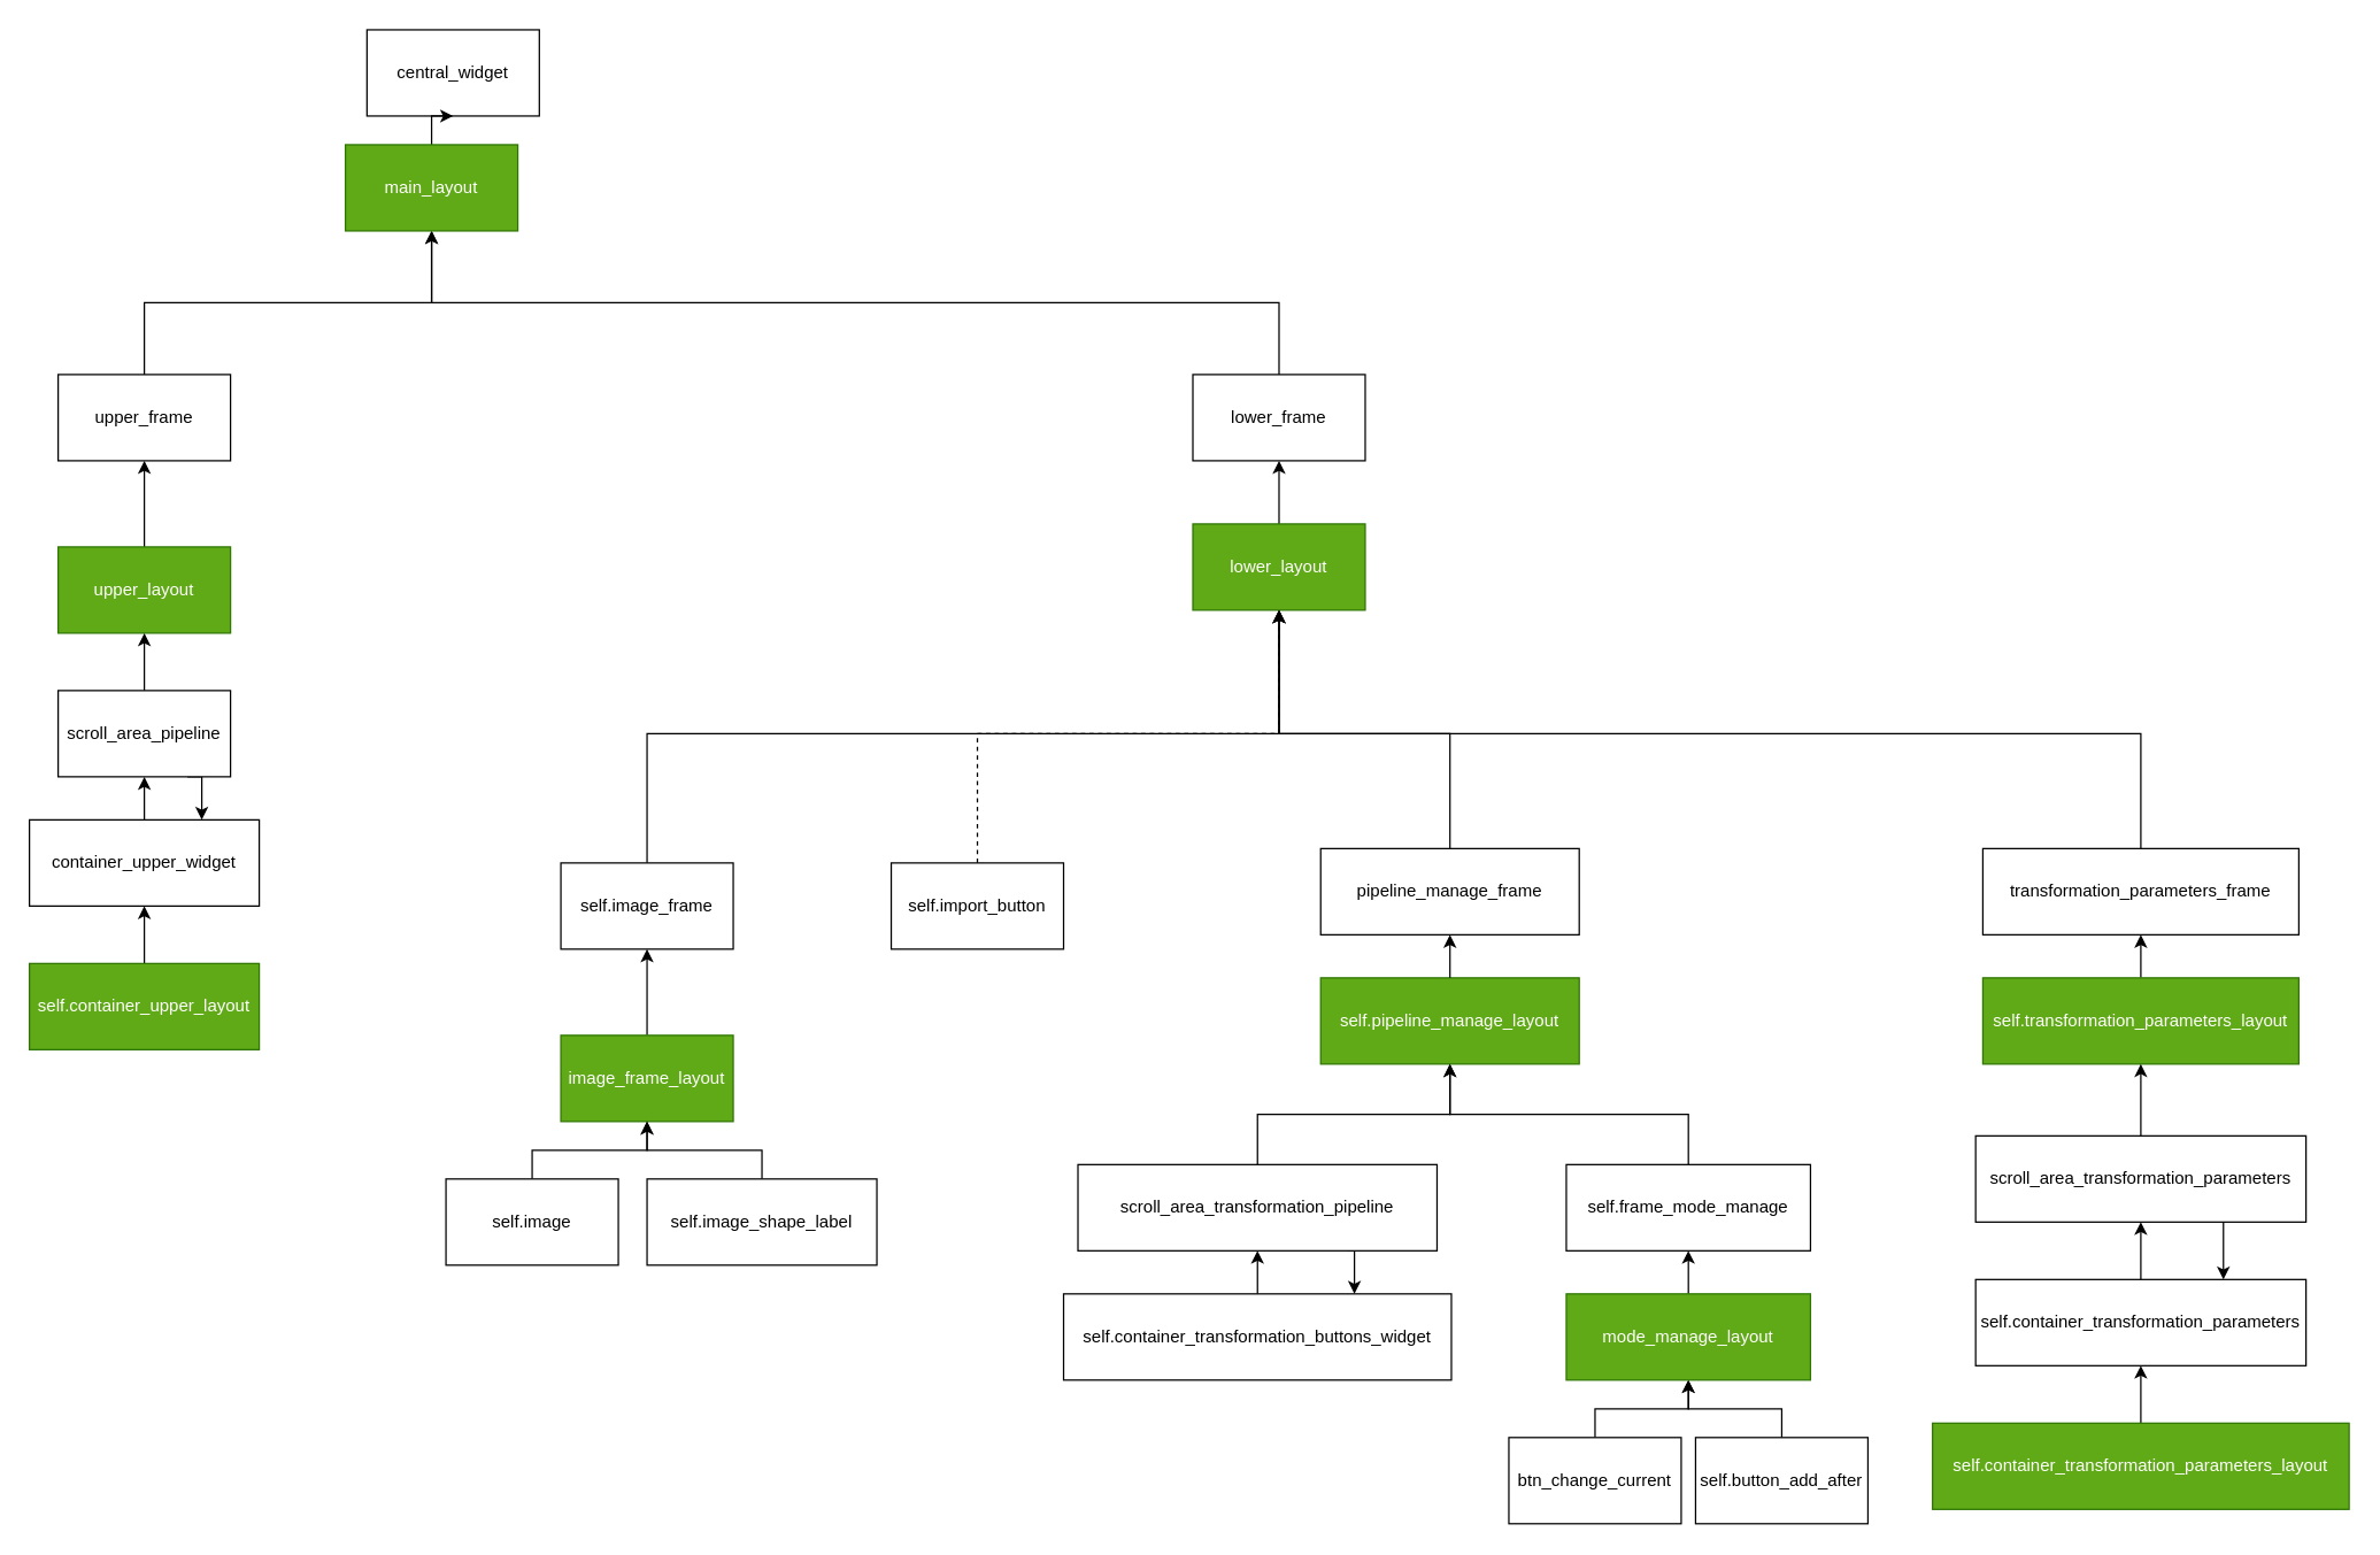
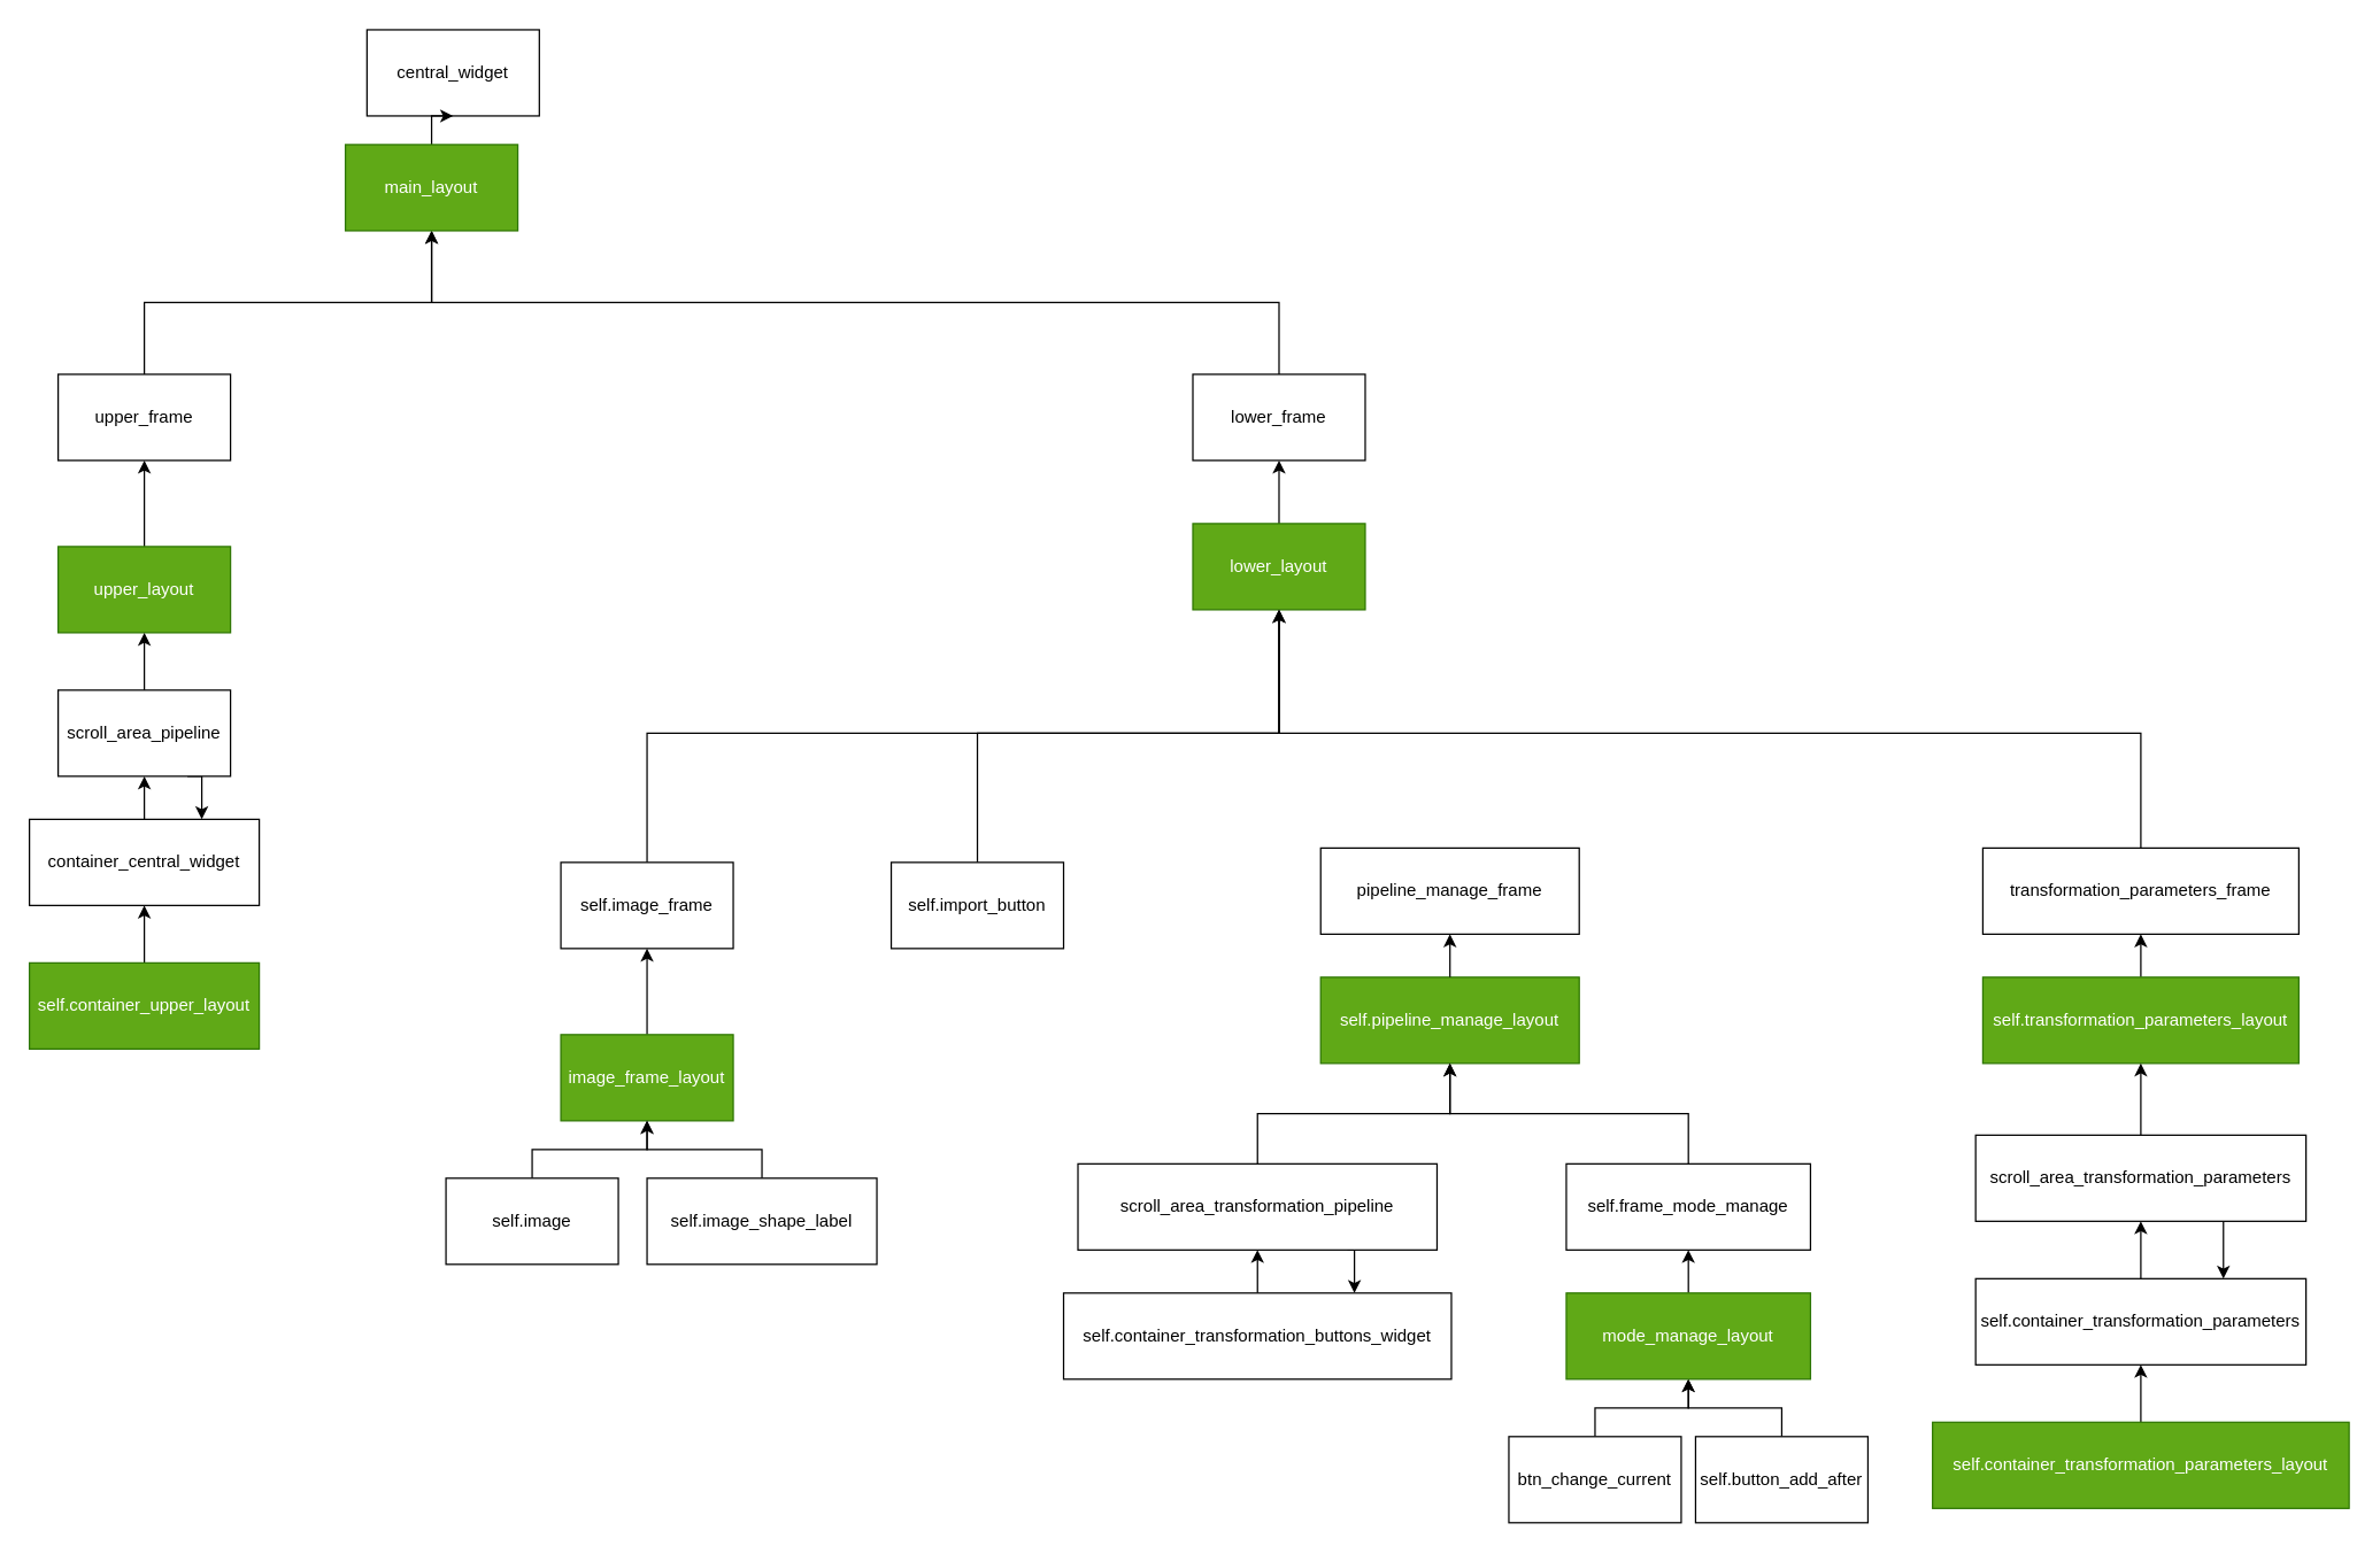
- <mxCell id="27" style="edgeStyle=orthogonalEdgeStyle;rounded=0;orthogonalLoop=1;jettySize=auto;html=1;exitX=0.5;exitY=0;exitDx=0;exitDy=0;entryX=0.5;entryY=1;entryDx=0;entryDy=0;" edge="1" parent="1" source="28" target="14"><mxGeometry relative="1" as="geometry"><Array as="points"><mxPoint x="1009" y="510" /><mxPoint x="890" y="510" /></Array></mxGeometry></mxCell>
- <mxCell id="25" style="edgeStyle=orthogonalEdgeStyle;rounded=0;orthogonalLoop=1;jettySize=auto;html=1;exitX=0.5;exitY=0;exitDx=0;exitDy=0;entryX=0.5;entryY=1;entryDx=0;entryDy=0;dashed=1;" edge="1" parent="1" source="26" target="14"><mxGeometry relative="1" as="geometry"><Array as="points"><mxPoint x="680" y="510" /><mxPoint x="890" y="510" /></Array></mxGeometry></mxCell>
+ <mxCell id="25" style="edgeStyle=orthogonalEdgeStyle;rounded=0;orthogonalLoop=1;jettySize=auto;html=1;exitX=0.5;exitY=0;exitDx=0;exitDy=0;entryX=0.5;entryY=1;entryDx=0;entryDy=0;" edge="1" parent="1" source="26" target="14"><mxGeometry relative="1" as="geometry"><Array as="points"><mxPoint x="680" y="510" /><mxPoint x="890" y="510" /></Array></mxGeometry></mxCell>
- <mxCell id="22" value="container_upper_widget" style="rounded=0;whiteSpace=wrap;html=1;" vertex="1" parent="1"><mxGeometry x="20" y="570" width="160" height="60" as="geometry" /></mxCell>
+ <mxCell id="22" value="container_central_widget" style="rounded=0;whiteSpace=wrap;html=1;" vertex="1" parent="1"><mxGeometry x="20" y="570" width="160" height="60" as="geometry" /></mxCell>
